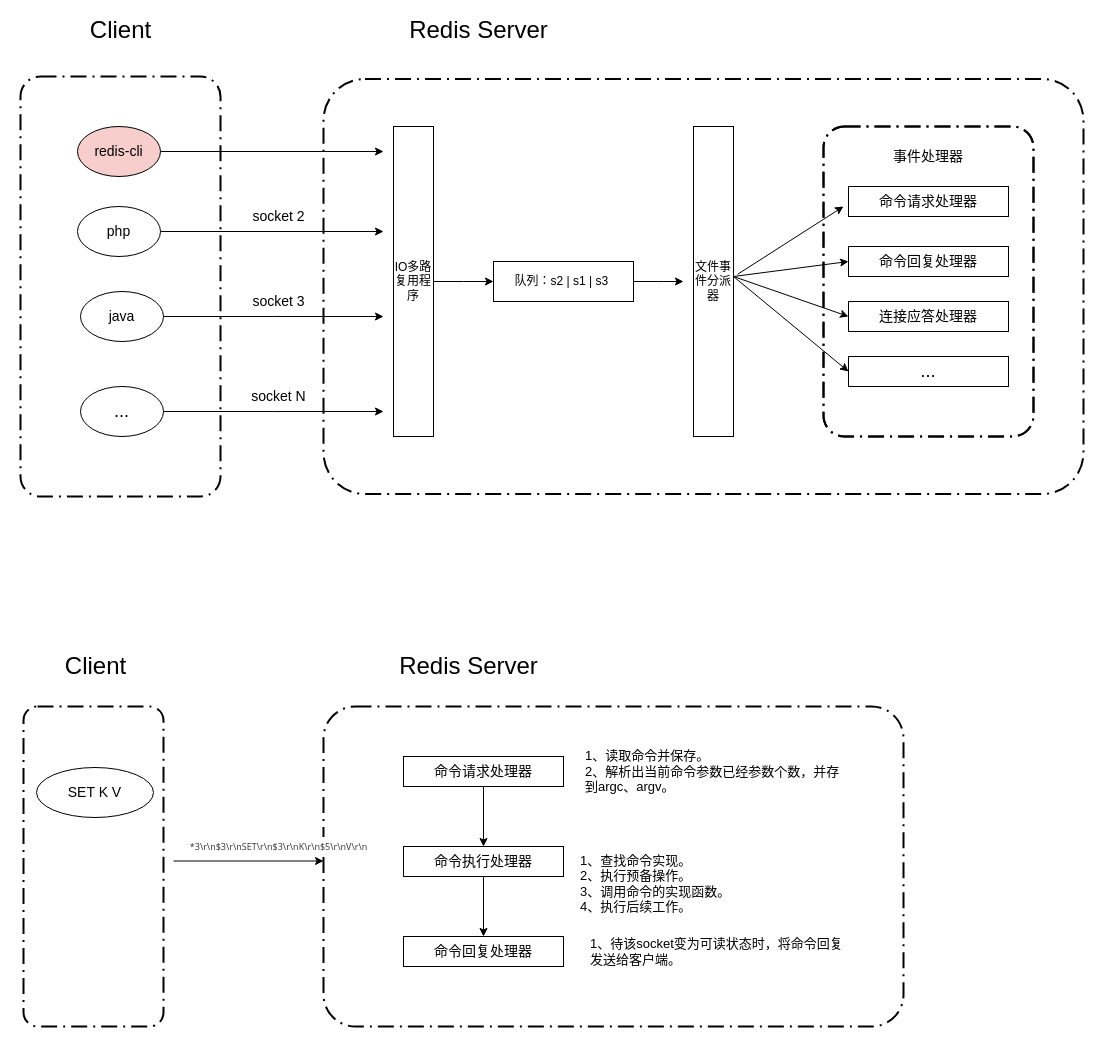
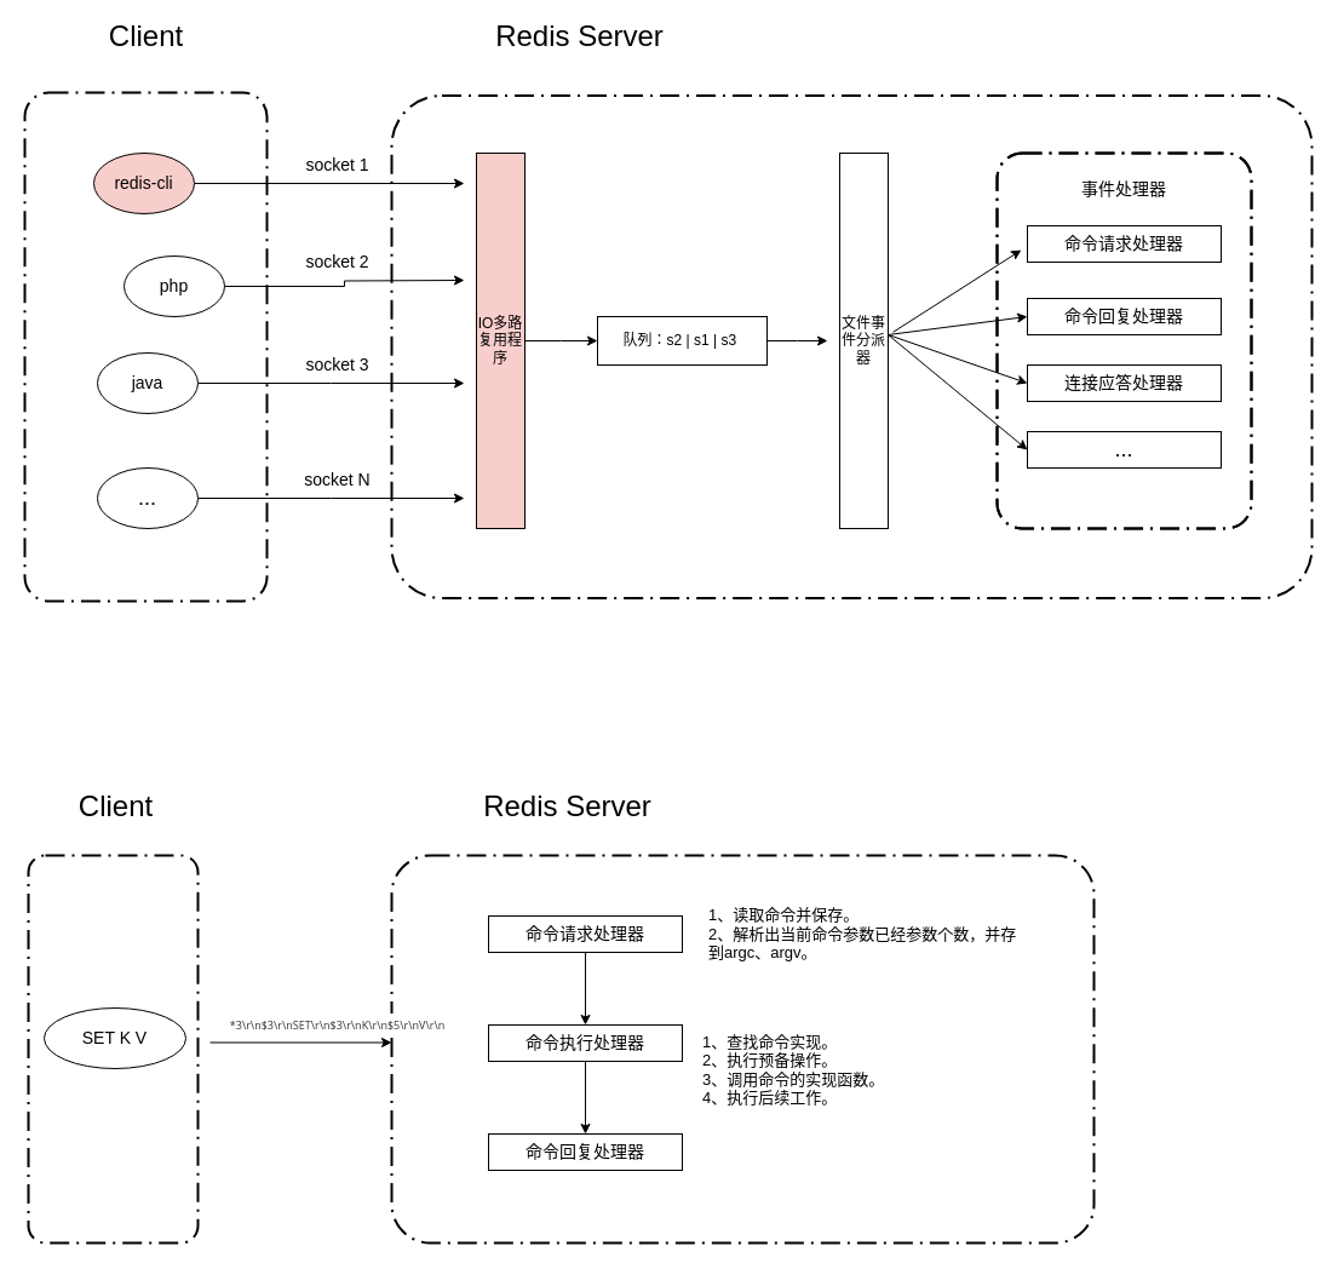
+ <mxCell id="14" value="&lt;font style=&quot;font-size: 14px&quot;&gt;socket 1&lt;/font&gt;" style="text;html=1;align=center;verticalAlign=middle;resizable=0;points=[];autosize=1;" parent="1" vertex="1"><mxGeometry x="243" y="126" width="70" height="20" as="geometry" /></mxCell>
- <mxCell id="9" value="&lt;font style=&quot;font-size: 14px&quot;&gt;php&lt;/font&gt;" style="ellipse;whiteSpace=wrap;html=1;" parent="1" vertex="1"><mxGeometry x="77" y="206" width="83" height="50" as="geometry" /></mxCell>
+ <mxCell id="9" value="&lt;font style=&quot;font-size: 14px&quot;&gt;php&lt;/font&gt;" style="ellipse;whiteSpace=wrap;html=1;" parent="1" vertex="1"><mxGeometry x="102" y="211" width="83" height="50" as="geometry" /></mxCell>
- <mxCell id="19" value="IO多路复用程序" style="rounded=0;horizontal=1;html=1;whiteSpace=wrap;" parent="1" vertex="1"><mxGeometry x="393" y="126" width="40" height="310" as="geometry" /></mxCell>
+ <mxCell id="19" value="IO多路复用程序" style="rounded=0;horizontal=1;html=1;whiteSpace=wrap;fillColor=#f8cecc;" parent="1" vertex="1"><mxGeometry x="393" y="126" width="40" height="310" as="geometry" /></mxCell>
- <mxCell id="42" value="&lt;font style=&quot;font-size: 14px&quot;&gt;SET K V&lt;/font&gt;" style="ellipse;whiteSpace=wrap;html=1;" parent="1" vertex="1"><mxGeometry x="36" y="767" width="117" height="50" as="geometry" /></mxCell>
+ <mxCell id="42" value="&lt;font style=&quot;font-size: 14px&quot;&gt;SET K V&lt;/font&gt;" style="ellipse;whiteSpace=wrap;html=1;" parent="1" vertex="1"><mxGeometry x="36" y="832" width="117" height="50" as="geometry" /></mxCell>
- <mxCell id="51" value="1、待该socket变为可读状态时，将命令回复发送给客户端。" style="text;html=1;strokeColor=none;fillColor=none;align=left;verticalAlign=middle;whiteSpace=wrap;rounded=0;labelBackgroundColor=#ffffff;fontSize=13;" parent="1" vertex="1"><mxGeometry x="588" y="941" width="265" height="20" as="geometry" /></mxCell>
